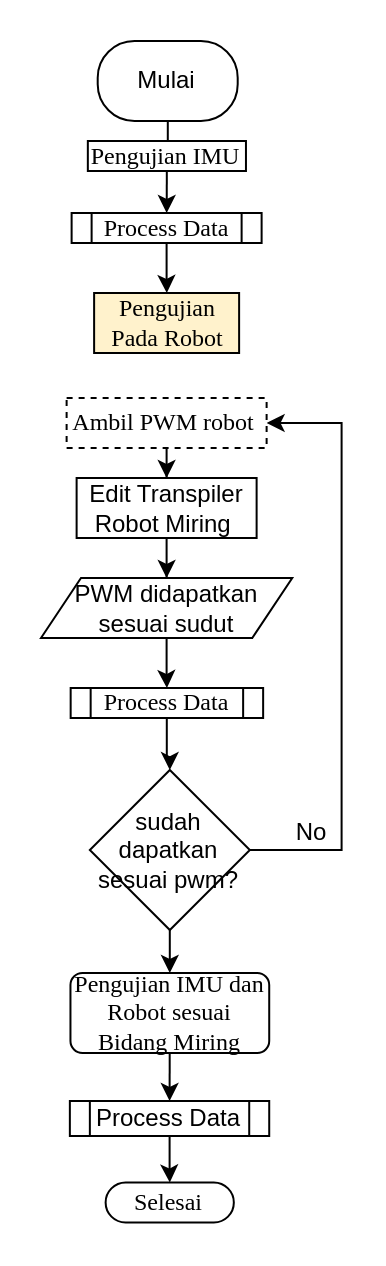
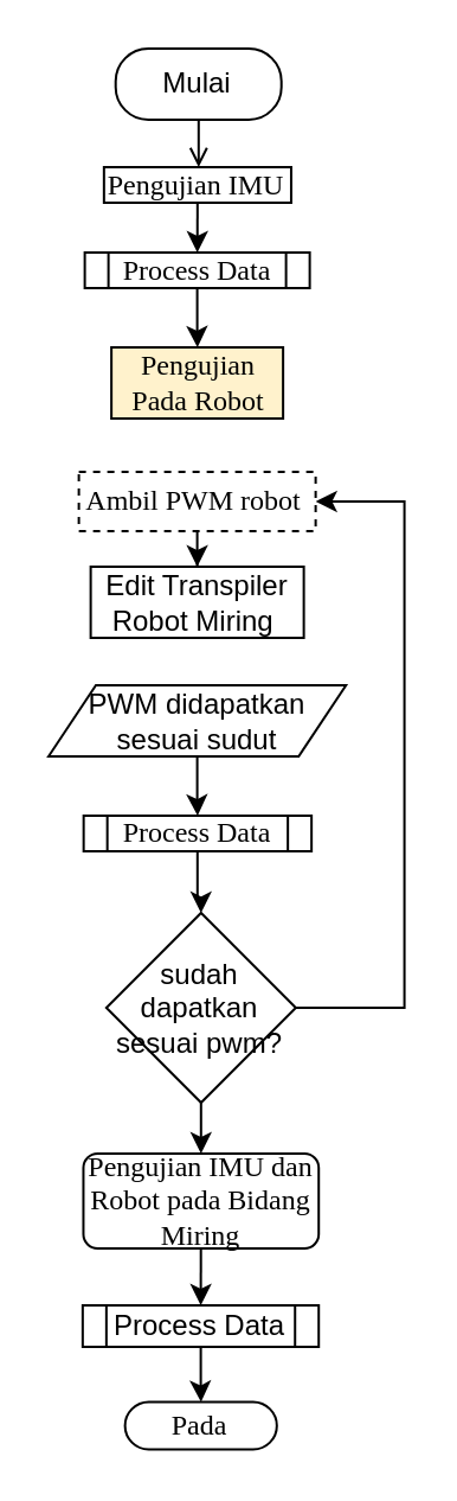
- <mxCell id="10" value="Mulai" style="rounded=1;whiteSpace=wrap;html=1;arcSize=46;" parent="1" vertex="1"><mxGeometry x="48.35" y="20" width="70" height="40" as="geometry" /></mxCell>
+ <mxCell id="10" value="Mulai" style="rounded=1;whiteSpace=wrap;html=1;arcSize=46;" parent="1" vertex="1"><mxGeometry x="48.35" y="20" width="70" height="30" as="geometry" /></mxCell>
- <mxCell id="20" style="edgeStyle=orthogonalEdgeStyle;rounded=0;orthogonalLoop=1;jettySize=auto;html=1;entryX=0.5;entryY=0;entryDx=0;entryDy=0;" parent="1" source="21" target="4" edge="1"><mxGeometry relative="1" as="geometry" /></mxCell>
- <mxCell id="8" value="No" style="text;html=1;align=center;verticalAlign=middle;resizable=0;points=[];autosize=1;strokeColor=none;" parent="1" vertex="1"><mxGeometry x="140" y="406" width="30" height="20" as="geometry" /></mxCell>
- <mxCell id="23" value="&lt;font face=&quot;Times New Roman&quot;&gt;Pengujian IMU dan Robot sesuai Bidang Miring&lt;/font&gt;" style="rounded=1;whiteSpace=wrap;html=1;arcSize=15;" parent="1" vertex="1"><mxGeometry x="34.73" y="486" width="99.38" height="40" as="geometry" /></mxCell>
+ <mxCell id="23" value="&lt;font face=&quot;Times New Roman&quot;&gt;Pengujian IMU dan Robot pada Bidang Miring&lt;/font&gt;" style="rounded=1;whiteSpace=wrap;html=1;arcSize=15;" parent="1" vertex="1"><mxGeometry x="34.73" y="486" width="99.38" height="40" as="geometry" /></mxCell>
- <mxCell id="17" value="&lt;font face=&quot;Times New Roman&quot;&gt;Selesai&lt;/font&gt;" style="whiteSpace=wrap;html=1;rounded=1;arcSize=50;" parent="1" vertex="1"><mxGeometry x="52.31" y="590.75" width="64.11" height="20" as="geometry" /></mxCell>
+ <mxCell id="17" value="&lt;font face=&quot;Times New Roman&quot;&gt;Pada&lt;/font&gt;" style="whiteSpace=wrap;html=1;rounded=1;arcSize=50;" parent="1" vertex="1"><mxGeometry x="52.31" y="590.75" width="64.11" height="20" as="geometry" /></mxCell>
